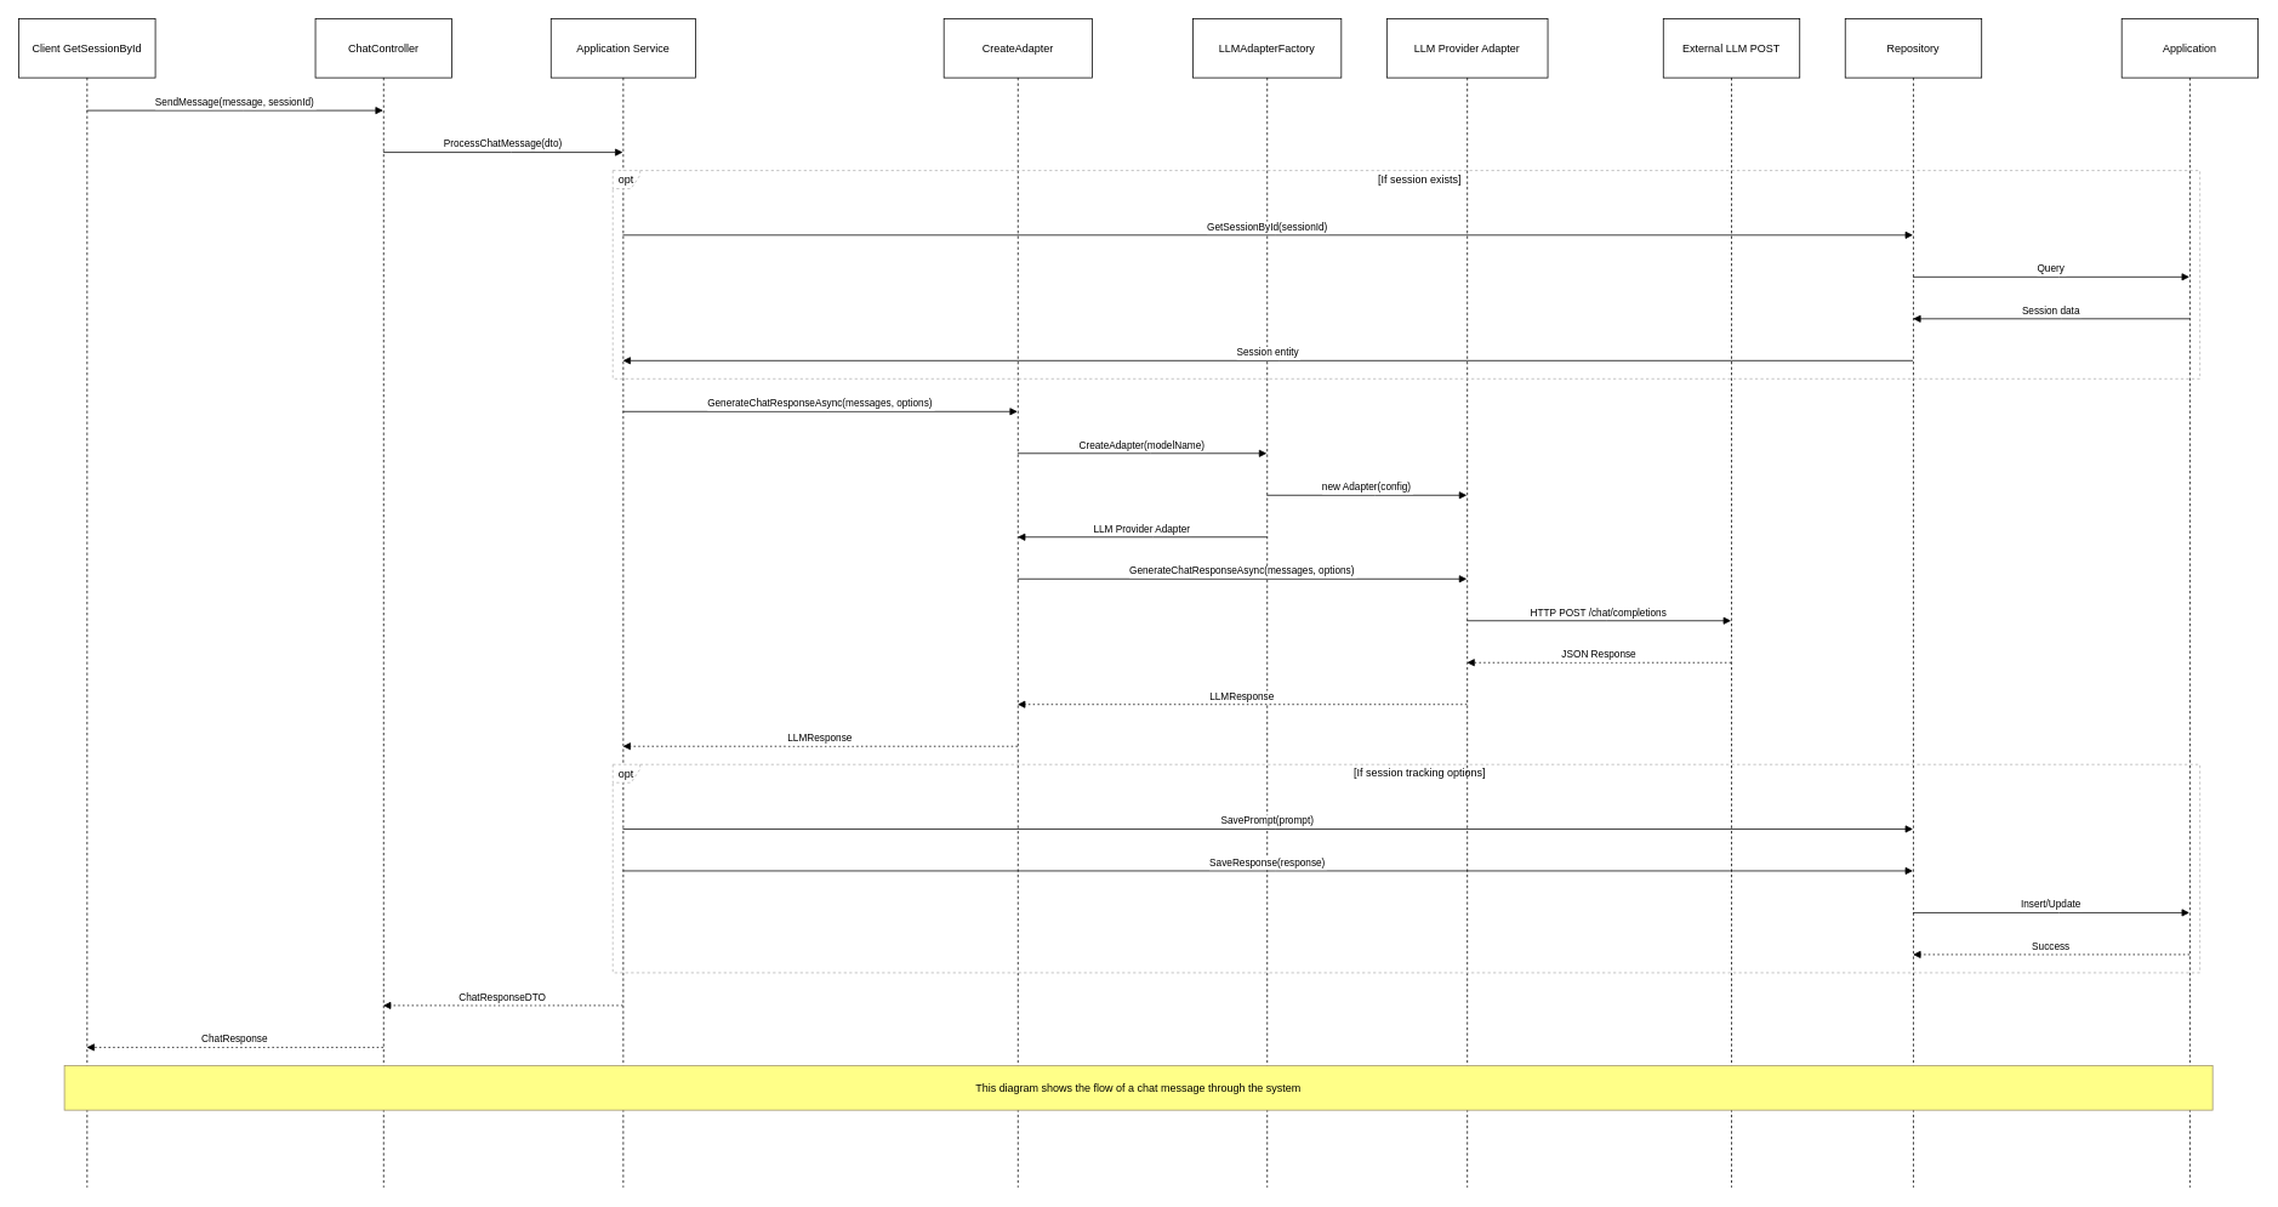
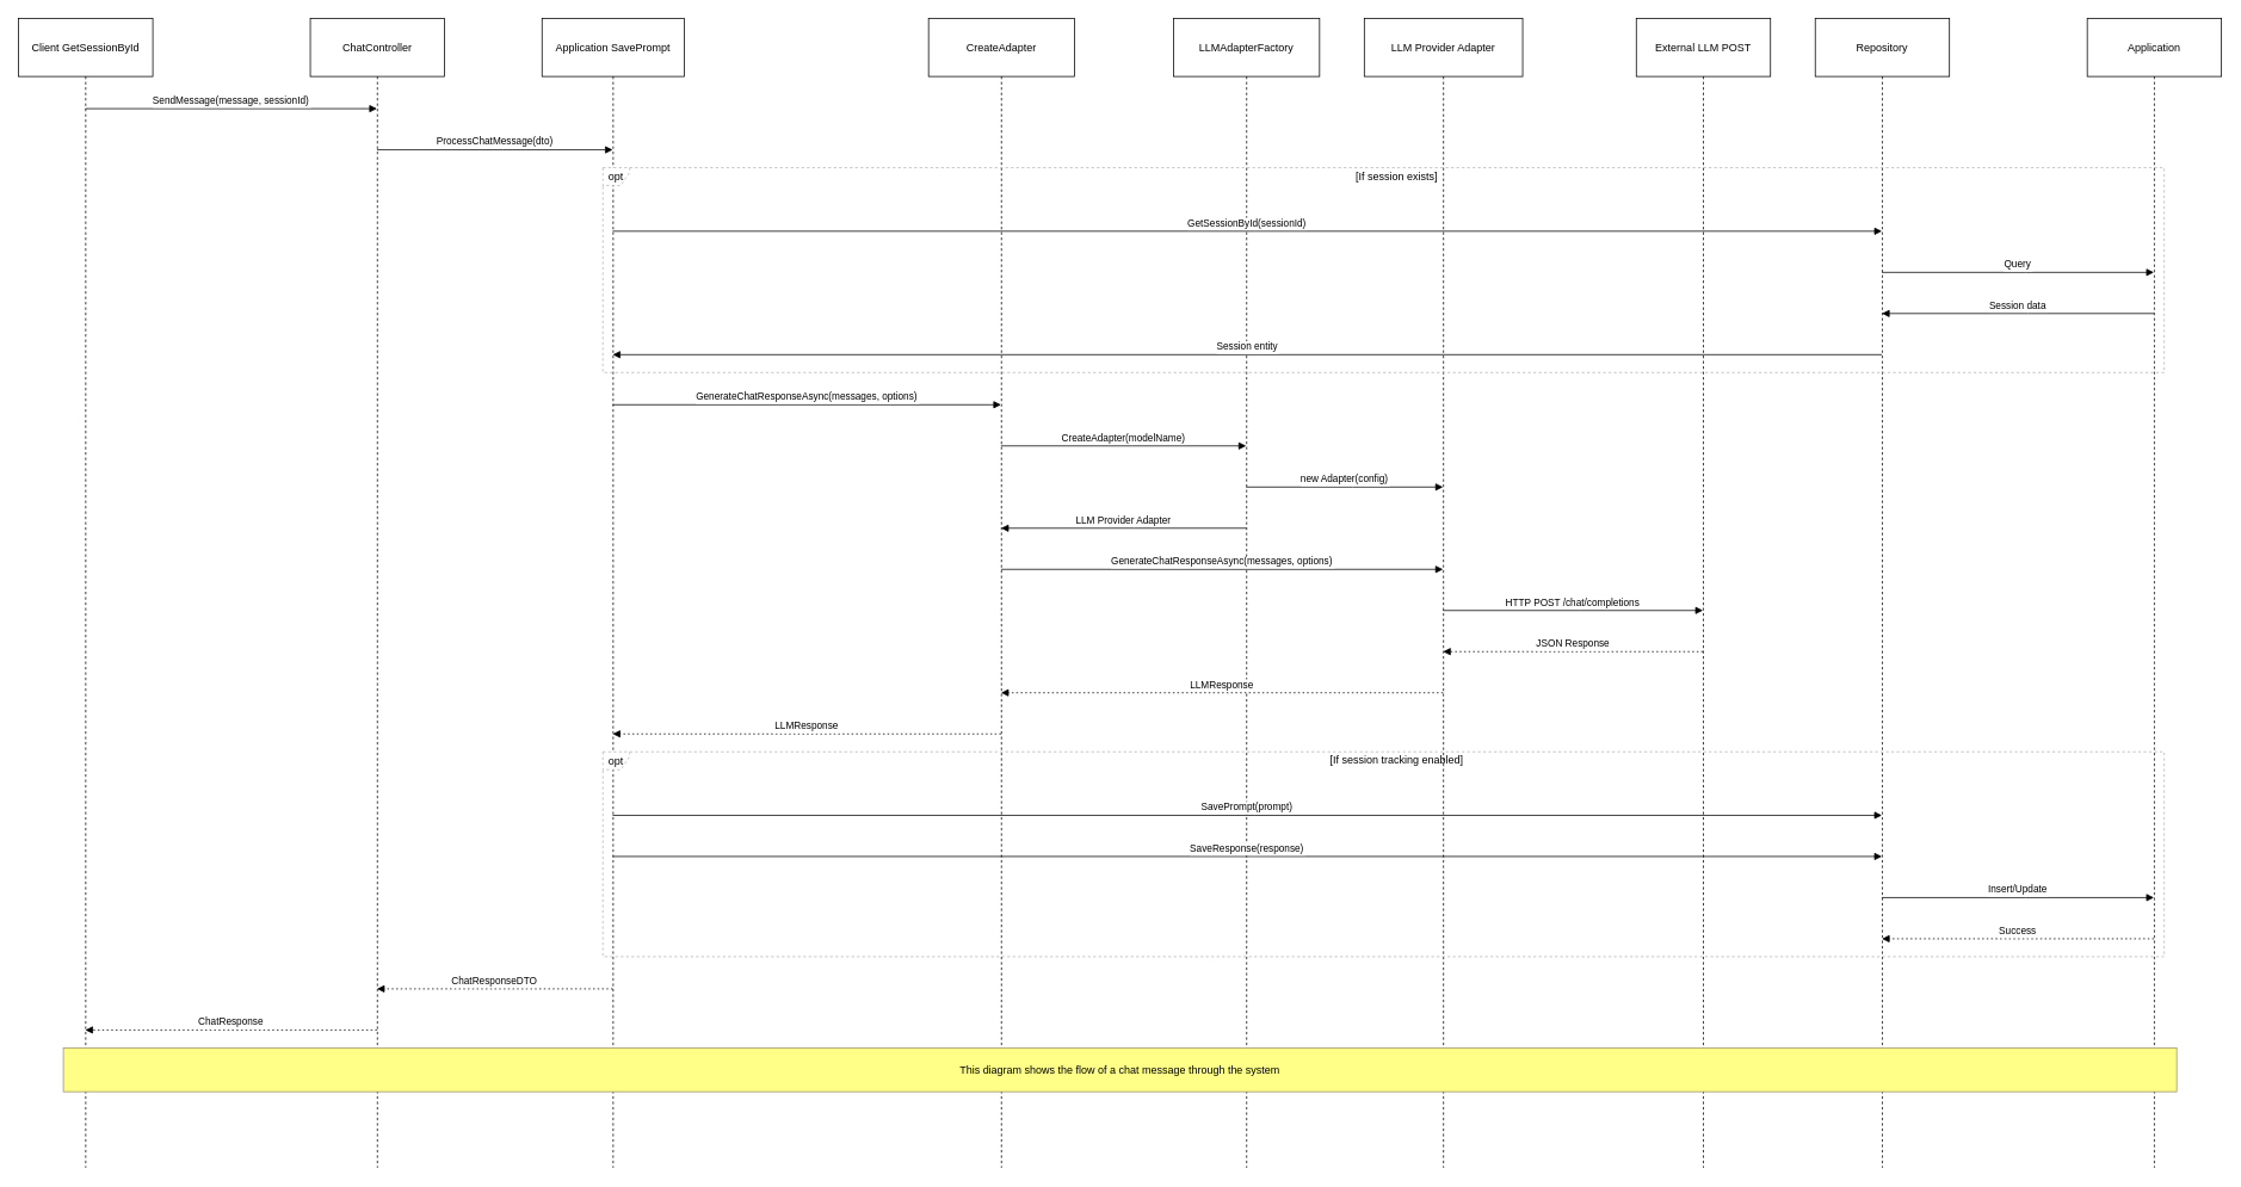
- <mxCell id="4" value="Application Service" style="shape=umlLifeline;perimeter=lifelinePerimeter;whiteSpace=wrap;container=1;dropTarget=0;collapsible=0;recursiveResize=0;outlineConnect=0;portConstraint=eastwest;newEdgeStyle={&quot;edgeStyle&quot;:&quot;elbowEdgeStyle&quot;,&quot;elbow&quot;:&quot;vertical&quot;,&quot;curved&quot;:0,&quot;rounded&quot;:0};size=65;" vertex="1" parent="1"><mxGeometry x="605" y="20" width="159" height="1285" as="geometry" /></mxCell>
+ <mxCell id="4" value="Application SavePrompt" style="shape=umlLifeline;perimeter=lifelinePerimeter;whiteSpace=wrap;container=1;dropTarget=0;collapsible=0;recursiveResize=0;outlineConnect=0;portConstraint=eastwest;newEdgeStyle={&quot;edgeStyle&quot;:&quot;elbowEdgeStyle&quot;,&quot;elbow&quot;:&quot;vertical&quot;,&quot;curved&quot;:0,&quot;rounded&quot;:0};size=65;" vertex="1" parent="1"><mxGeometry x="605" y="20" width="159" height="1285" as="geometry" /></mxCell>
- <mxCell id="14" value="[If session tracking options]" style="text;strokeColor=none;fillColor=none;align=center;verticalAlign=middle;whiteSpace=wrap;" vertex="1" parent="13"><mxGeometry x="30" width="1715" height="20" as="geometry" /></mxCell>
+ <mxCell id="14" value="[If session tracking enabled]" style="text;strokeColor=none;fillColor=none;align=center;verticalAlign=middle;whiteSpace=wrap;" vertex="1" parent="13"><mxGeometry x="30" width="1715" height="20" as="geometry" /></mxCell>
